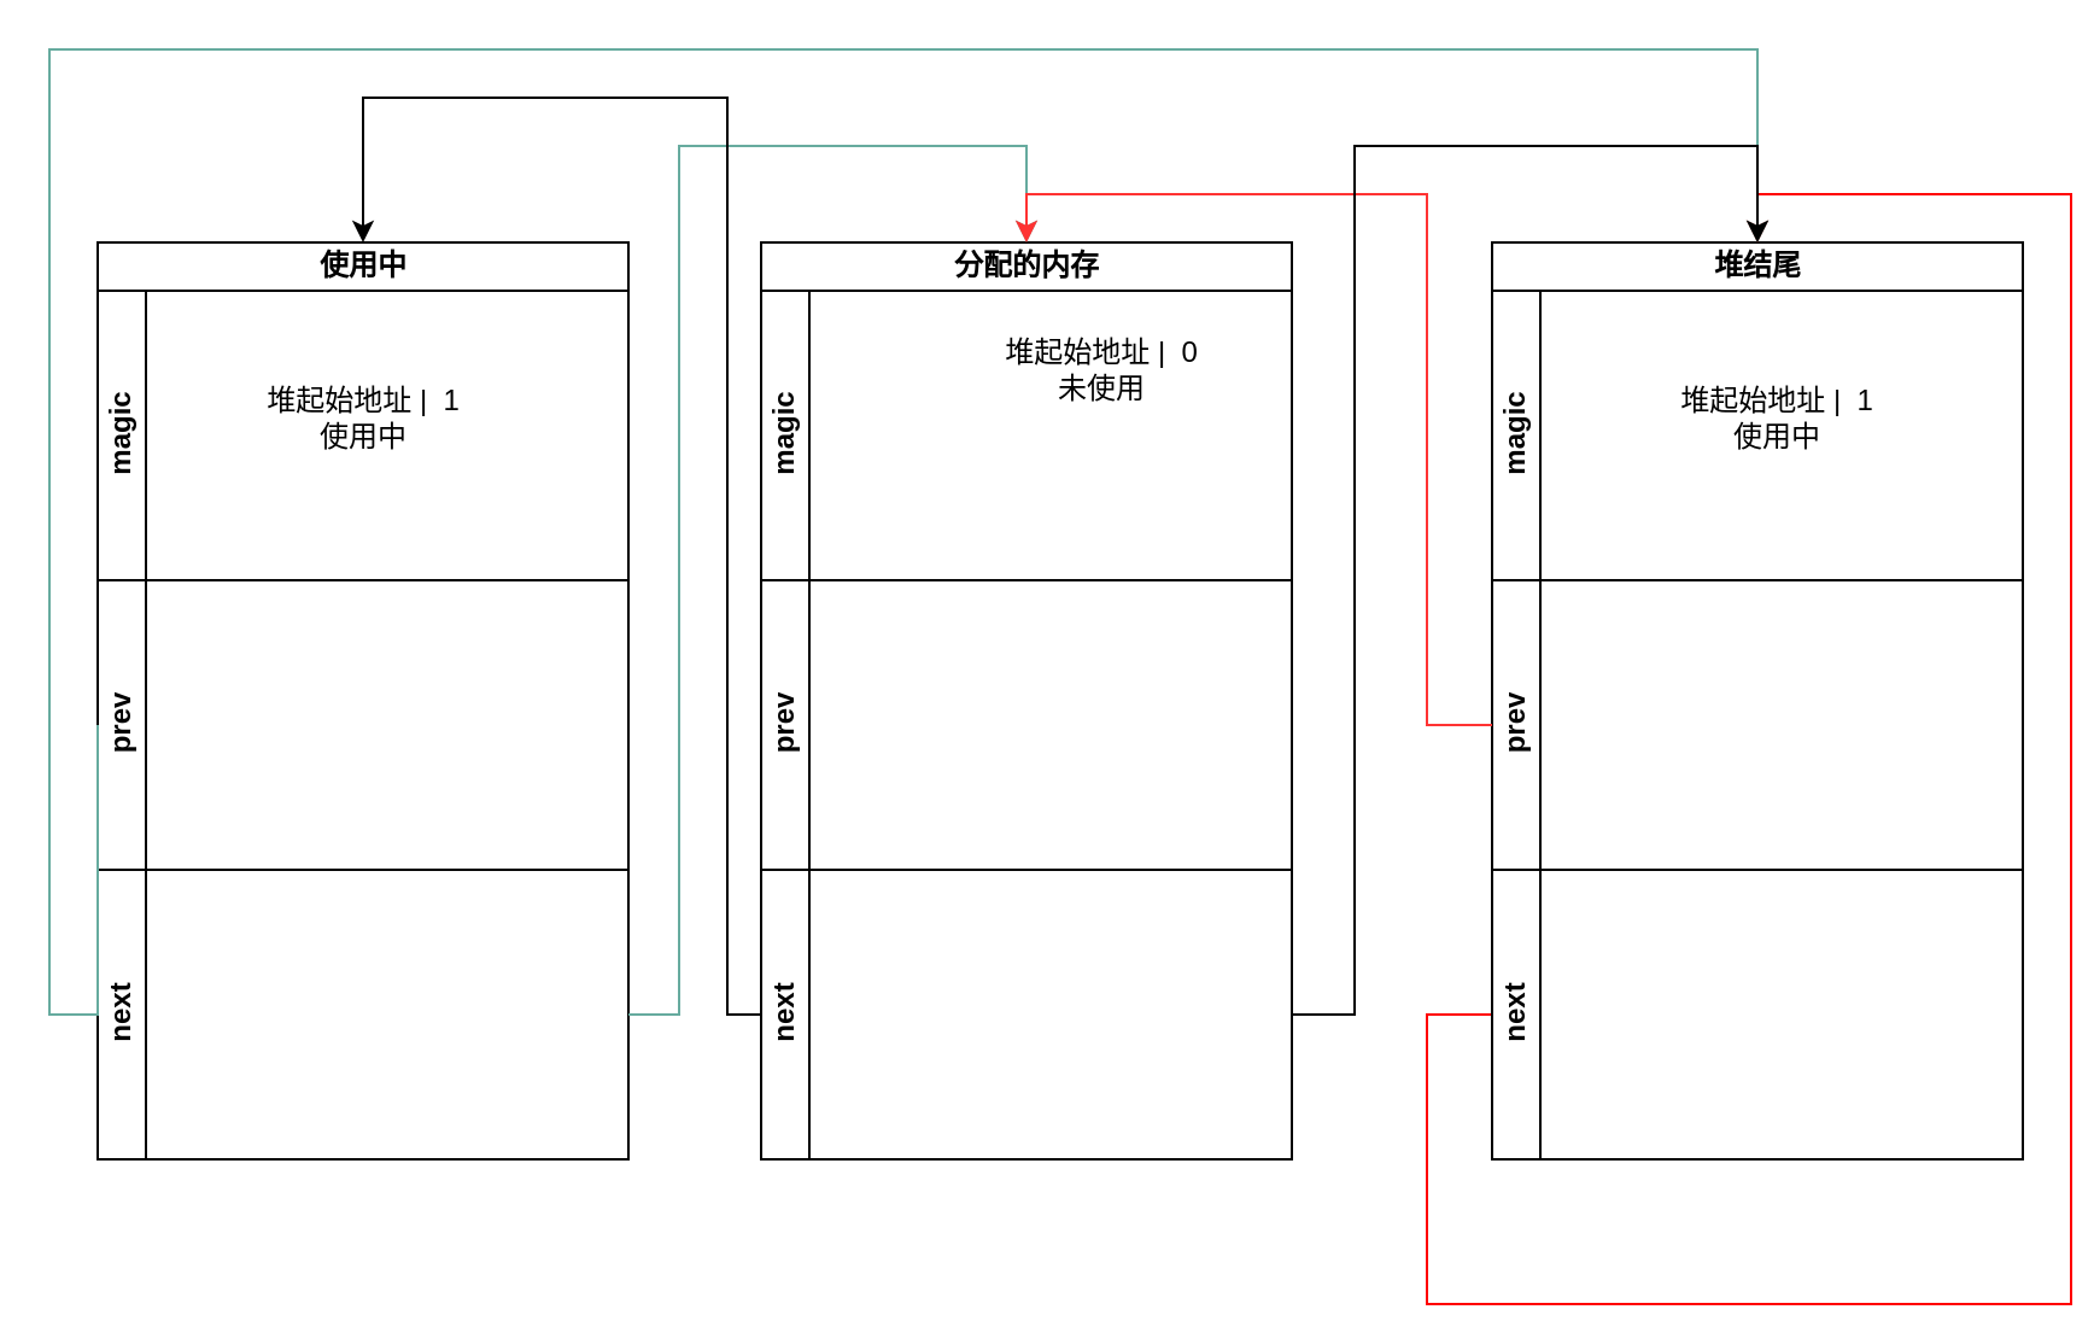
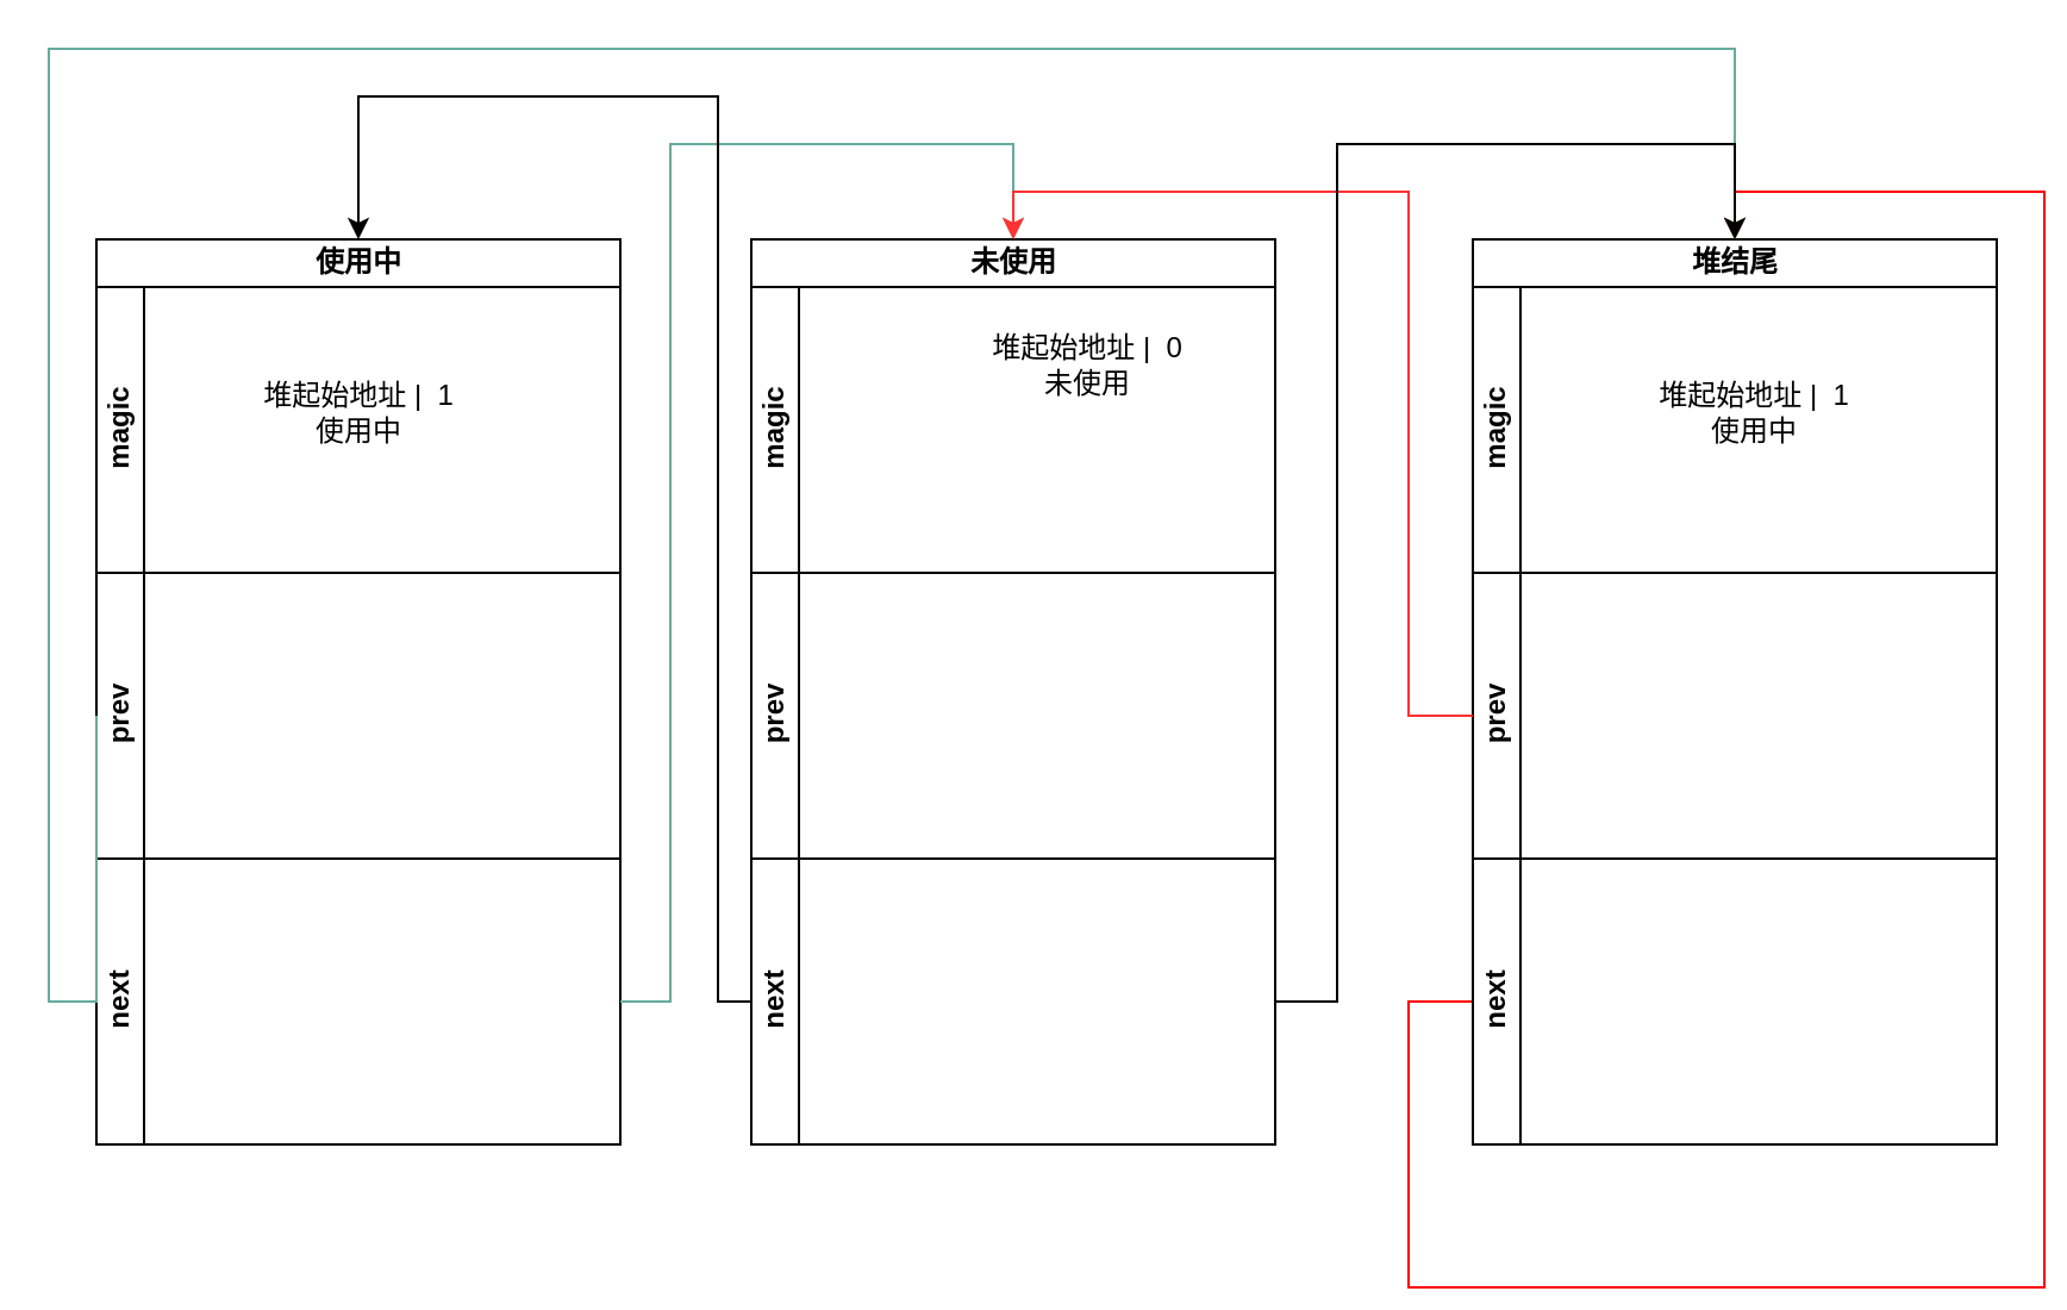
- <mxCell id="7" value="分配的内存" style="swimlane;childLayout=stackLayout;resizeParent=1;resizeParentMax=0;horizontal=1;startSize=20;horizontalStack=0;html=1;" parent="1" vertex="1"><mxGeometry x="315" width="220" height="380" as="geometry" y="100" /></mxCell>
+ <mxCell id="7" value="未使用" style="swimlane;childLayout=stackLayout;resizeParent=1;resizeParentMax=0;horizontal=1;startSize=20;horizontalStack=0;html=1;" parent="1" vertex="1"><mxGeometry x="315" width="220" height="380" as="geometry" y="100" /></mxCell>
